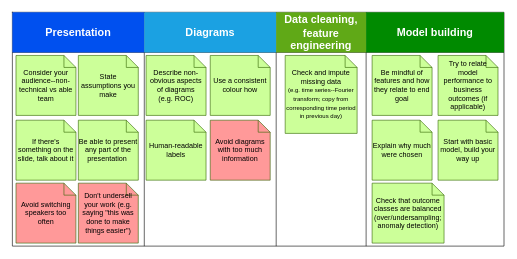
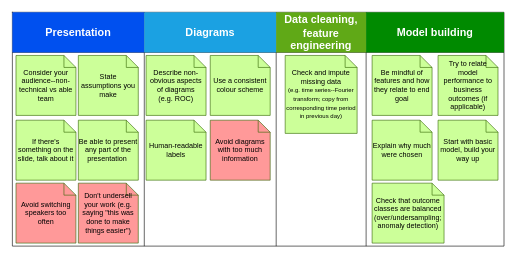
- <mxCell id="14" value="Use a consistent colour how" style="shape=note;size=20;whiteSpace=wrap;html=1;strokeColor=#336600;fillColor=#CCFF99;" parent="1" vertex="1"><mxGeometry x="350" y="92" width="100" height="100" as="geometry" /></mxCell>
+ <mxCell id="14" value="Use a consistent colour scheme" style="shape=note;size=20;whiteSpace=wrap;html=1;strokeColor=#336600;fillColor=#CCFF99;" parent="1" vertex="1"><mxGeometry x="350" y="92" width="100" height="100" as="geometry" /></mxCell>
